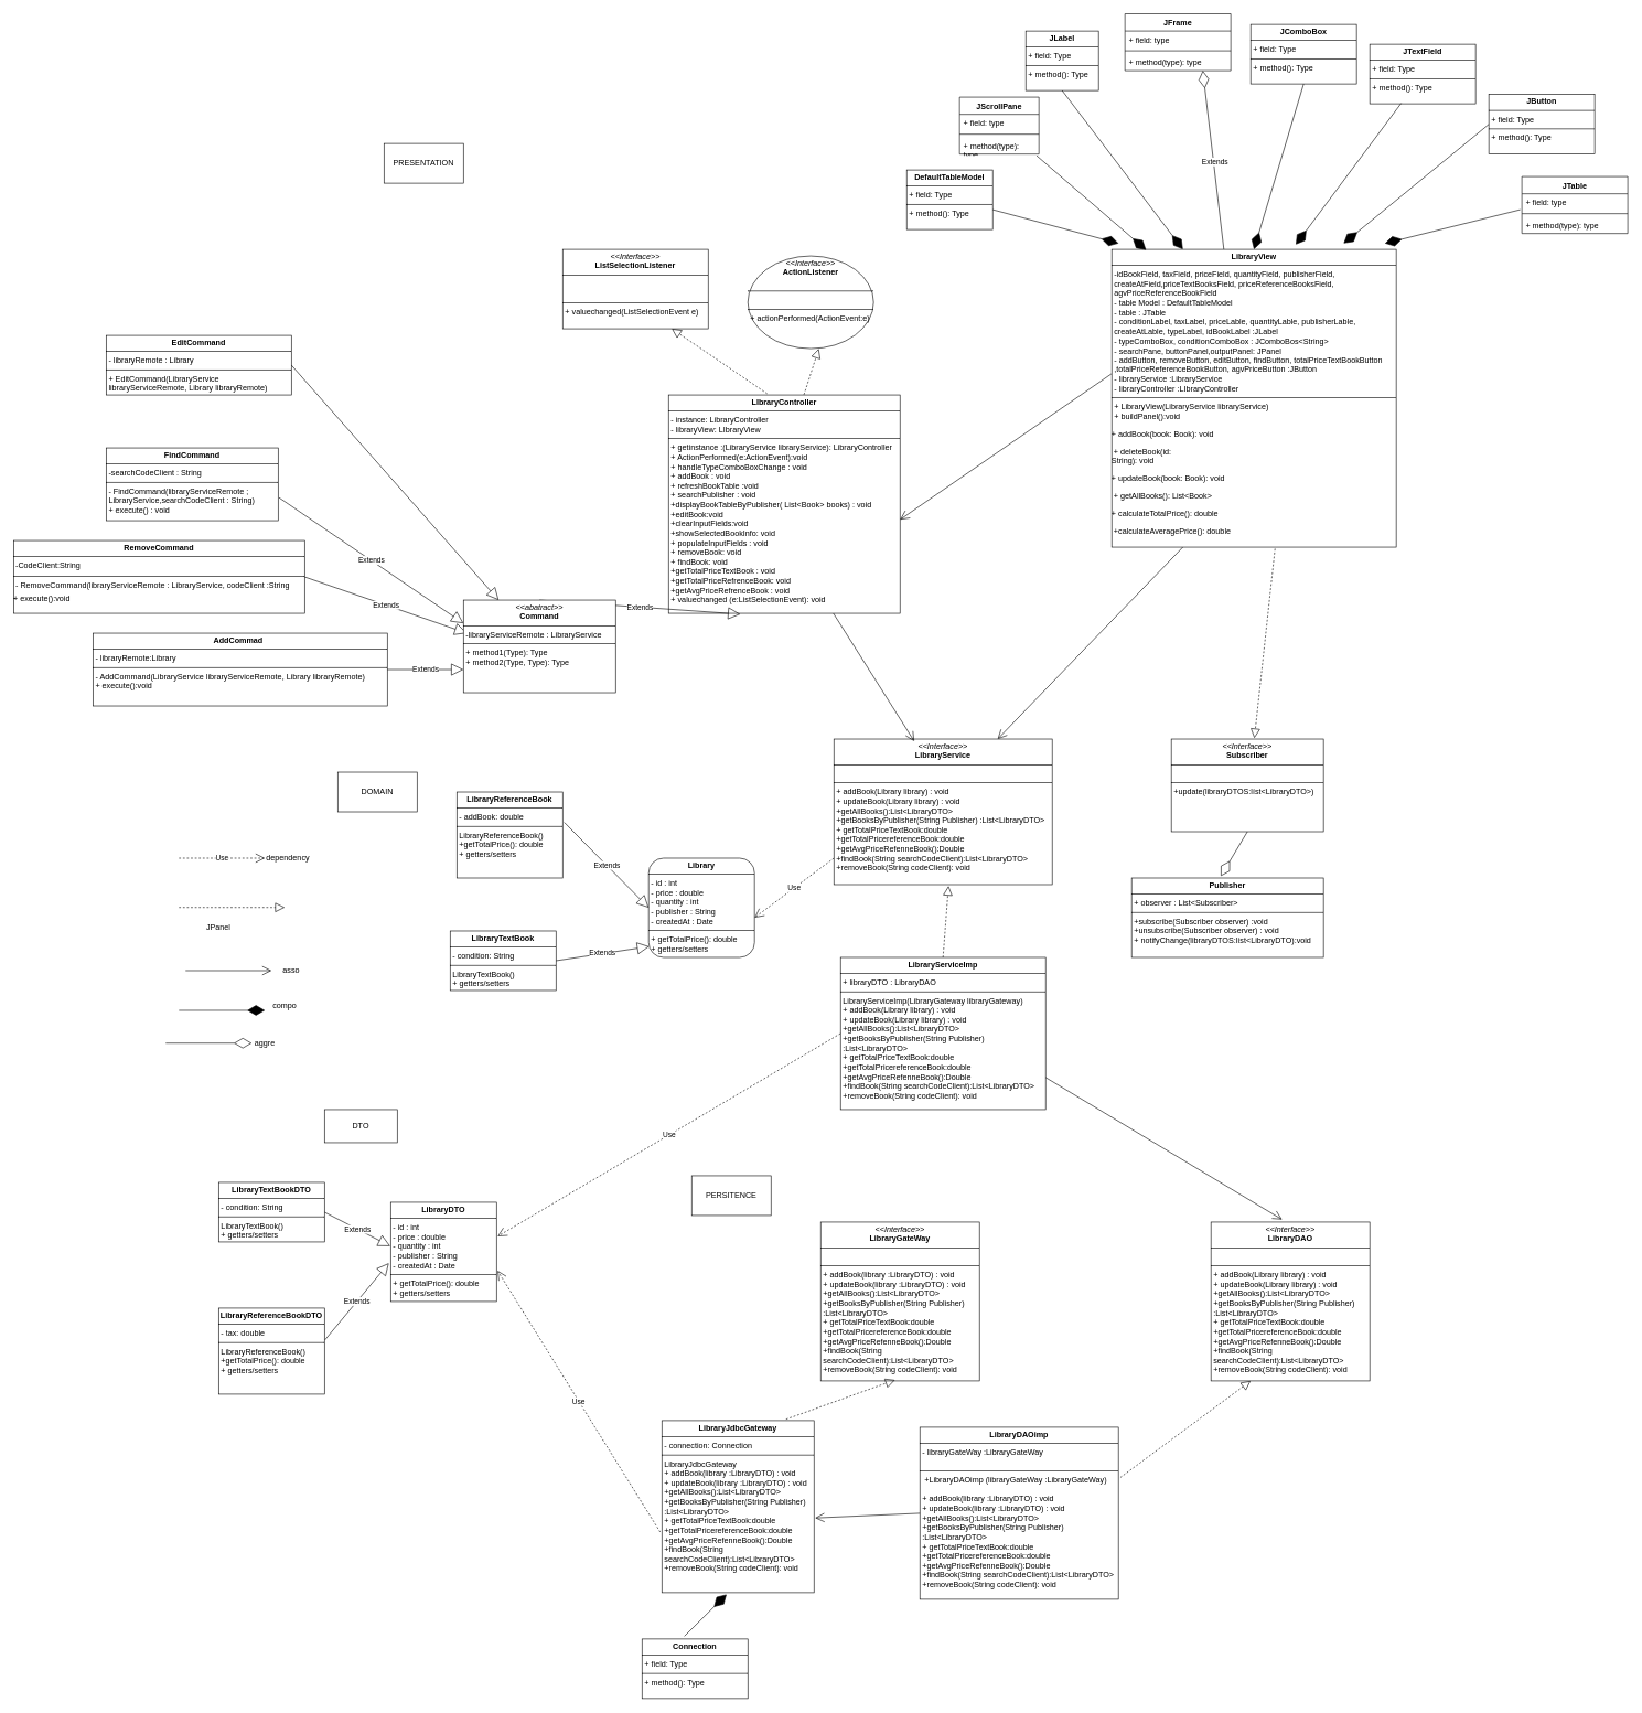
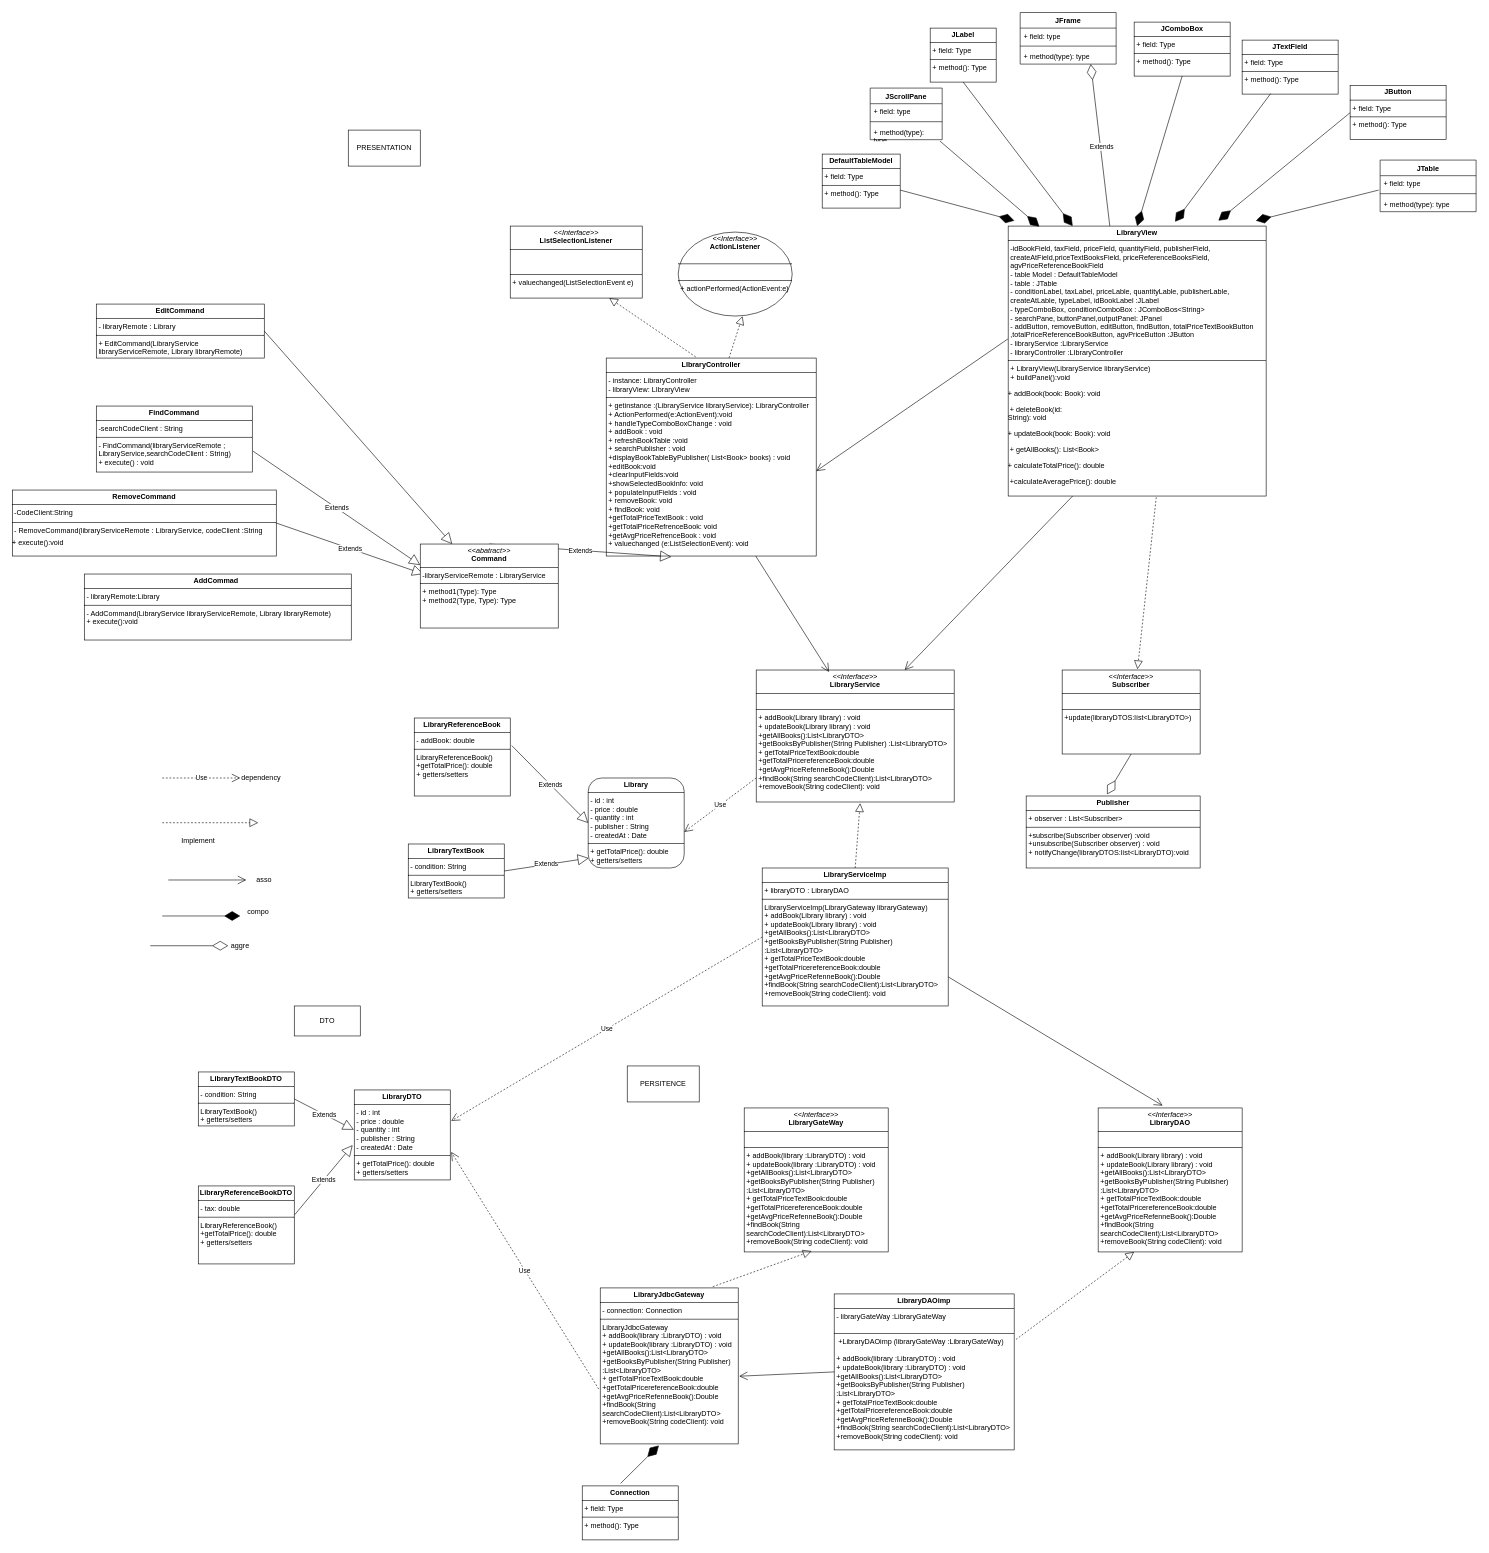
- <mxCell id="44" value="Extends" style="endArrow=block;endSize=16;endFill=0;html=1;rounded=0;exitX=1;exitY=0.5;exitDx=0;exitDy=0;entryX=0;entryY=0.75;entryDx=0;entryDy=0;" parent="1" source="37" target="46" edge="1"><mxGeometry width="160" relative="1" as="geometry"><mxPoint x="490" y="1216" as="sourcePoint" /><mxPoint x="610" y="1451" as="targetPoint" /></mxGeometry></mxCell>
- <mxCell id="72" value="DOMAIN" style="rounded=0;whiteSpace=wrap;html=1;" parent="1" vertex="1"><mxGeometry x="510" y="1166" width="120" height="60" as="geometry" /></mxCell>
- <mxCell id="63" value="JPanel" style="text;html=1;align=center;verticalAlign=middle;whiteSpace=wrap;rounded=0;" parent="1" vertex="1"><mxGeometry x="300" y="1386" width="60" height="30" as="geometry" /></mxCell>
+ <mxCell id="63" value="Implement" style="text;html=1;align=center;verticalAlign=middle;whiteSpace=wrap;rounded=0;" parent="1" vertex="1"><mxGeometry x="300" y="1386" width="60" height="30" as="geometry" /></mxCell>
